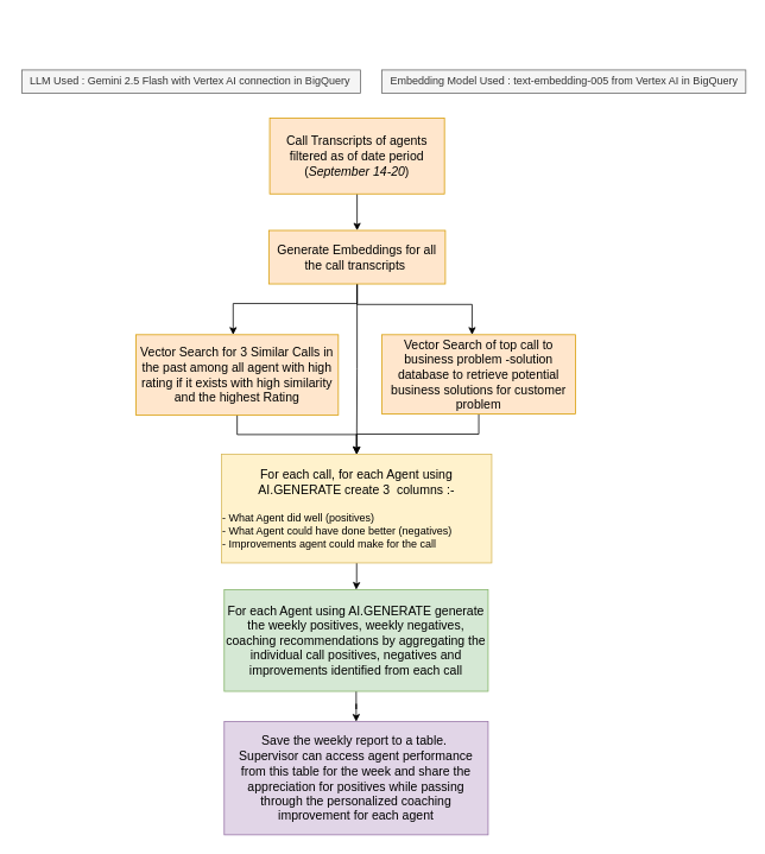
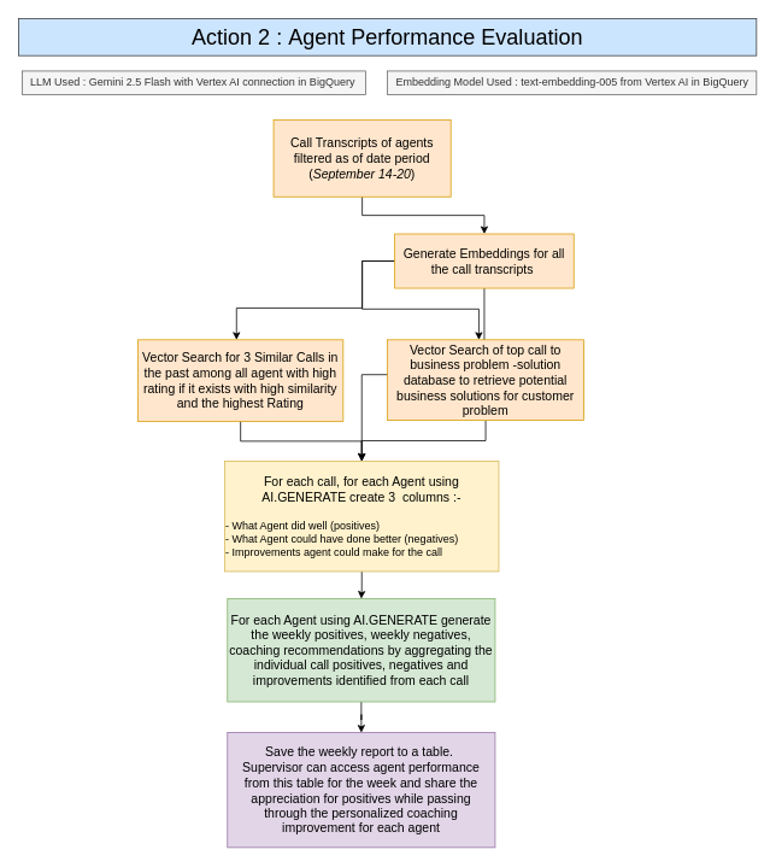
+ <mxCell id="2" value="&lt;font style=&quot;font-size: 24px;&quot;&gt;Action 2 :&amp;nbsp;Agent Performance Evaluation&lt;/font&gt;" style="rounded=0;whiteSpace=wrap;html=1;fillColor=#cce5ff;strokeColor=#36393d;" vertex="1" parent="1"><mxGeometry x="20" y="20" width="816" height="41" as="geometry" /></mxCell>
- <mxCell id="10" value="&lt;font style=&quot;font-size: 14px;&quot;&gt;Generate Embeddings for all the call transcripts&amp;nbsp;&lt;/font&gt;" style="whiteSpace=wrap;html=1;fillColor=#ffe6cc;strokeColor=#d79b00;rounded=0;" vertex="1" parent="1"><mxGeometry x="301" y="258" width="198" height="60" as="geometry" /></mxCell>
+ <mxCell id="10" value="&lt;font style=&quot;font-size: 14px;&quot;&gt;Generate Embeddings for all the call transcripts&amp;nbsp;&lt;/font&gt;" style="whiteSpace=wrap;html=1;fillColor=#ffe6cc;strokeColor=#d79b00;rounded=0;" vertex="1" parent="1"><mxGeometry x="436" y="258" width="198" height="60" as="geometry" /></mxCell>
